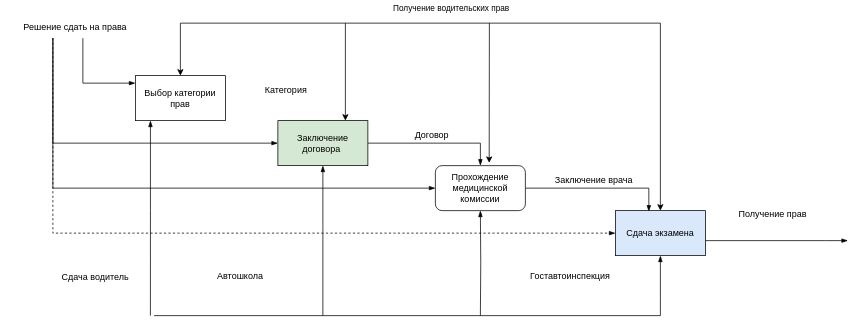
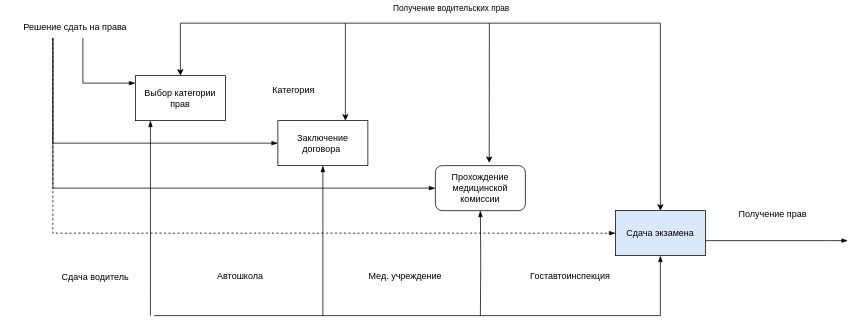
- <mxCell id="20" value="Категория" style="text;html=1;strokeColor=none;fillColor=none;align=center;verticalAlign=middle;whiteSpace=wrap;rounded=0;fontSize=12;" parent="1" vertex="1"><mxGeometry x="316" y="105" width="130" height="30" as="geometry" /></mxCell>
+ <mxCell id="20" value="Категория" style="text;html=1;strokeColor=none;fillColor=none;align=center;verticalAlign=middle;whiteSpace=wrap;rounded=0;fontSize=12;" parent="1" vertex="1"><mxGeometry x="326" y="105" width="130" height="30" as="geometry" /></mxCell>
- <mxCell id="4" value="&lt;span style=&quot;font-size: 12px;&quot;&gt;&lt;font style=&quot;vertical-align: inherit;&quot;&gt;&lt;font style=&quot;vertical-align: inherit;&quot;&gt;&lt;font style=&quot;vertical-align: inherit;&quot;&gt;&lt;font style=&quot;vertical-align: inherit;&quot;&gt;Заключение договора&amp;nbsp;&lt;/font&gt;&lt;/font&gt;&lt;/font&gt;&lt;/font&gt;&lt;/span&gt;" style="rounded=0;whiteSpace=wrap;html=1;fontSize=10;fillColor=#d5e8d4;" parent="1" vertex="1"><mxGeometry x="370" y="160" width="120" height="60" as="geometry" /></mxCell>
+ <mxCell id="4" value="&lt;span style=&quot;font-size: 12px;&quot;&gt;&lt;font style=&quot;vertical-align: inherit;&quot;&gt;&lt;font style=&quot;vertical-align: inherit;&quot;&gt;&lt;font style=&quot;vertical-align: inherit;&quot;&gt;&lt;font style=&quot;vertical-align: inherit;&quot;&gt;Заключение договора&amp;nbsp;&lt;/font&gt;&lt;/font&gt;&lt;/font&gt;&lt;/font&gt;&lt;/span&gt;" style="rounded=0;whiteSpace=wrap;html=1;fontSize=10;" parent="1" vertex="1"><mxGeometry x="370" y="160" width="120" height="60" as="geometry" /></mxCell>
- <mxCell id="3" value="Договор" style="edgeStyle=orthogonalEdgeStyle;rounded=0;orthogonalLoop=1;jettySize=auto;html=1;entryX=0.5;entryY=0;entryDx=0;entryDy=0;fontSize=12;endArrow=blockThin;endFill=1;" parent="1" source="4" target="6" edge="1"><mxGeometry x="-0.059" y="10" relative="1" as="geometry"><mxPoint as="offset" /></mxGeometry></mxCell>
- <mxCell id="5" value="Заключение врача" style="edgeStyle=orthogonalEdgeStyle;rounded=0;orthogonalLoop=1;jettySize=auto;html=1;entryX=0.372;entryY=0.022;entryDx=0;entryDy=0;entryPerimeter=0;fontSize=12;endArrow=blockThin;endFill=1;" parent="1" source="6" target="8" edge="1"><mxGeometry x="-0.074" y="10" relative="1" as="geometry"><Array as="points"><mxPoint x="865" y="250" /></Array><mxPoint as="offset" /></mxGeometry></mxCell>
+ <mxCell id="13" value="&lt;font style=&quot;vertical-align: inherit;&quot;&gt;&lt;font style=&quot;vertical-align: inherit;&quot;&gt;Мед. учреждение&lt;/font&gt;&lt;/font&gt;" style="text;html=1;strokeColor=none;fillColor=none;align=center;verticalAlign=middle;whiteSpace=wrap;rounded=0;fontSize=12;" parent="1" vertex="1"><mxGeometry x="480" y="352.5" width="120" height="30" as="geometry" /></mxCell>
